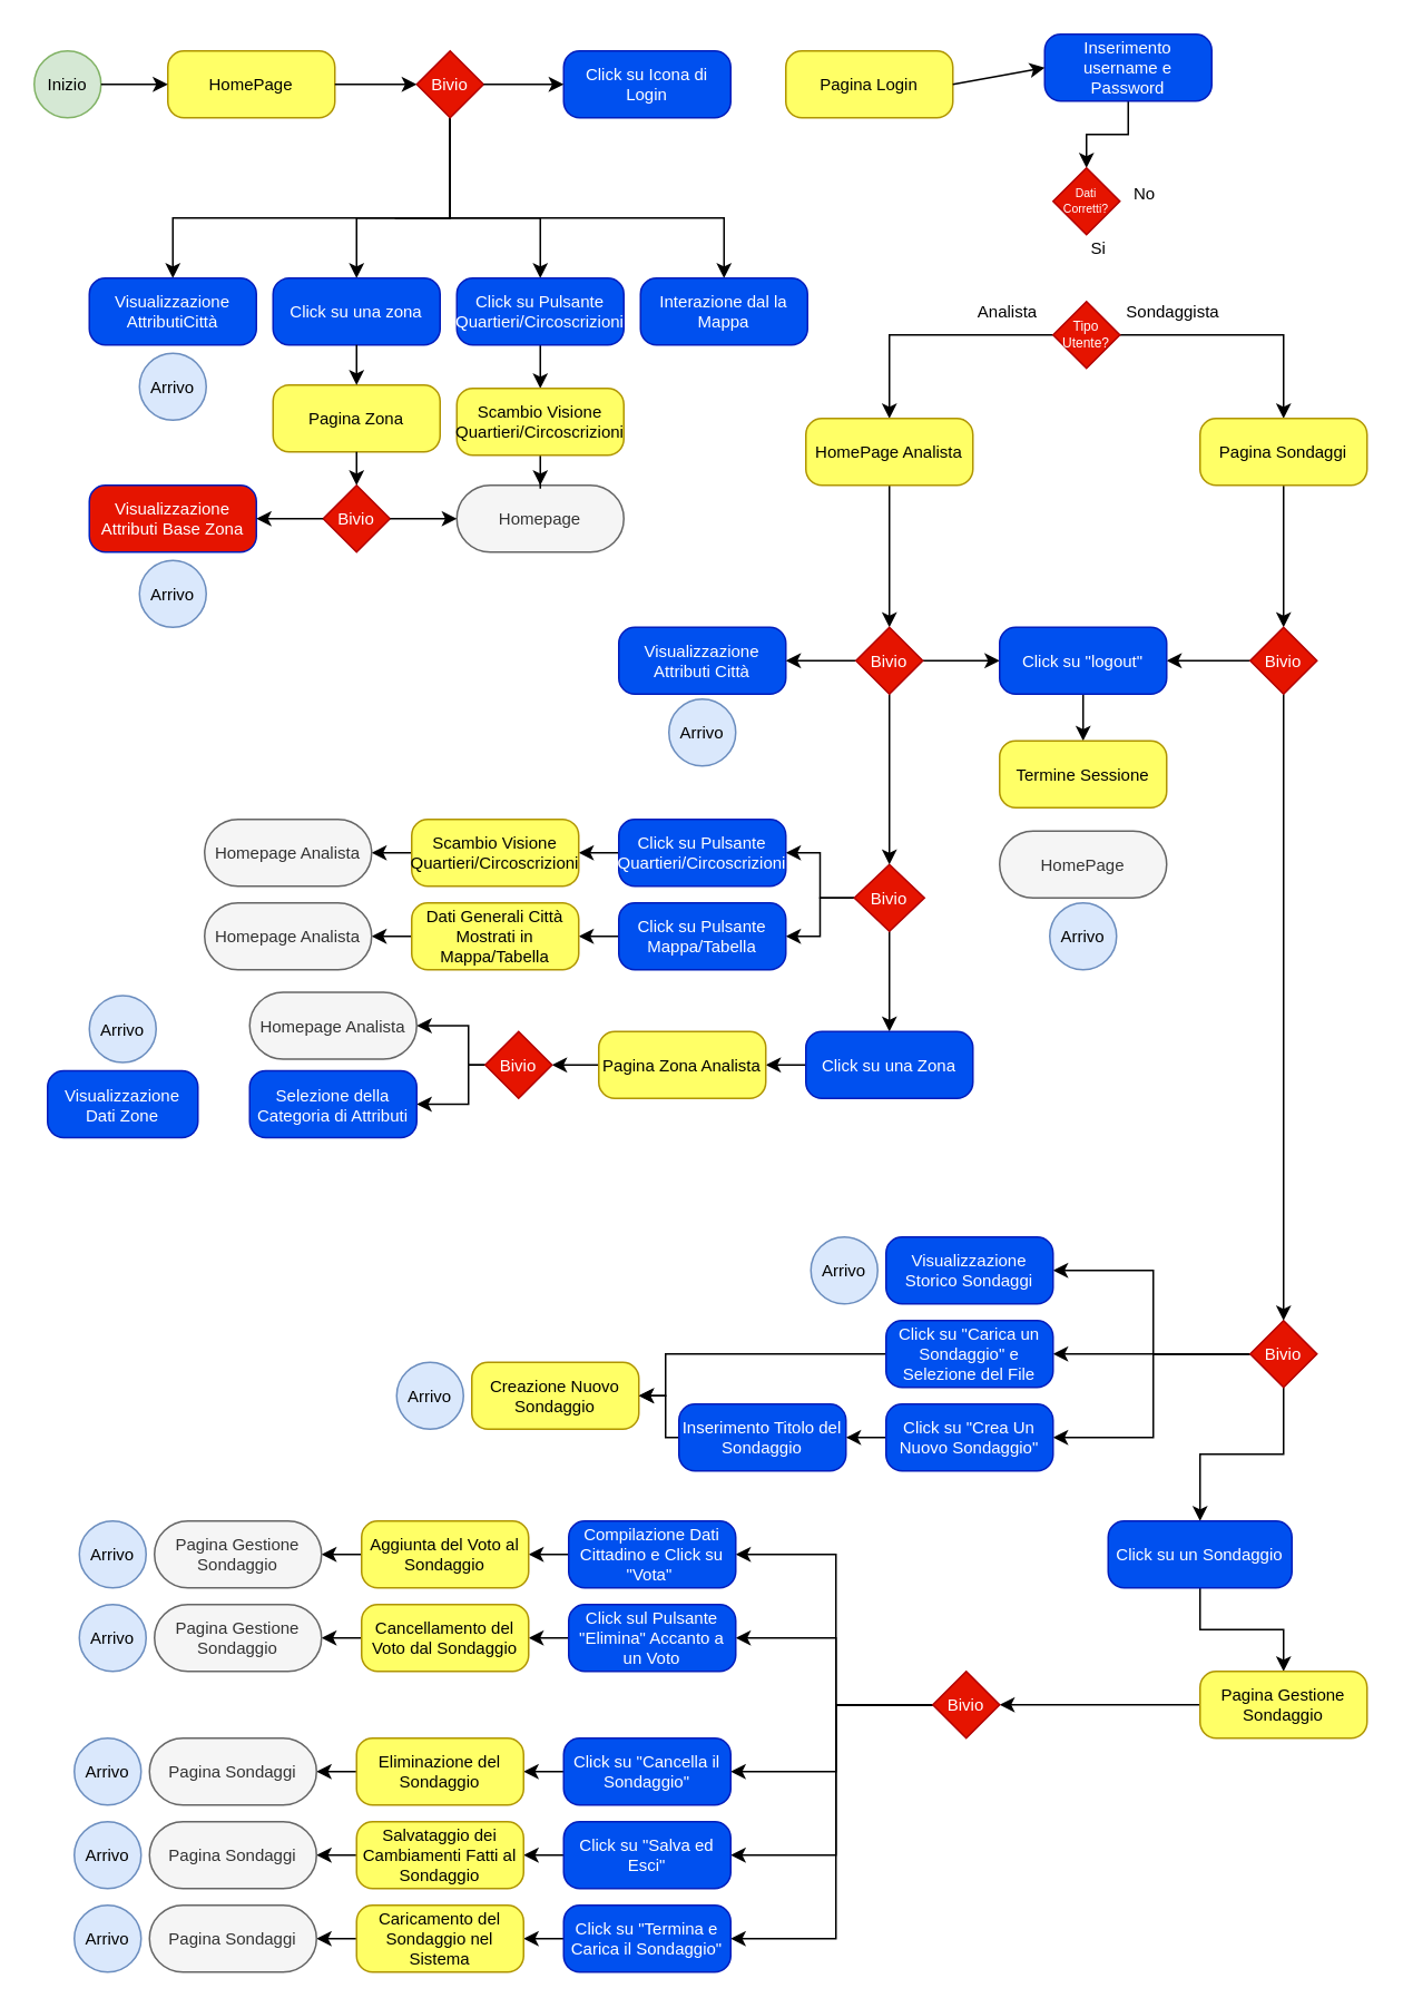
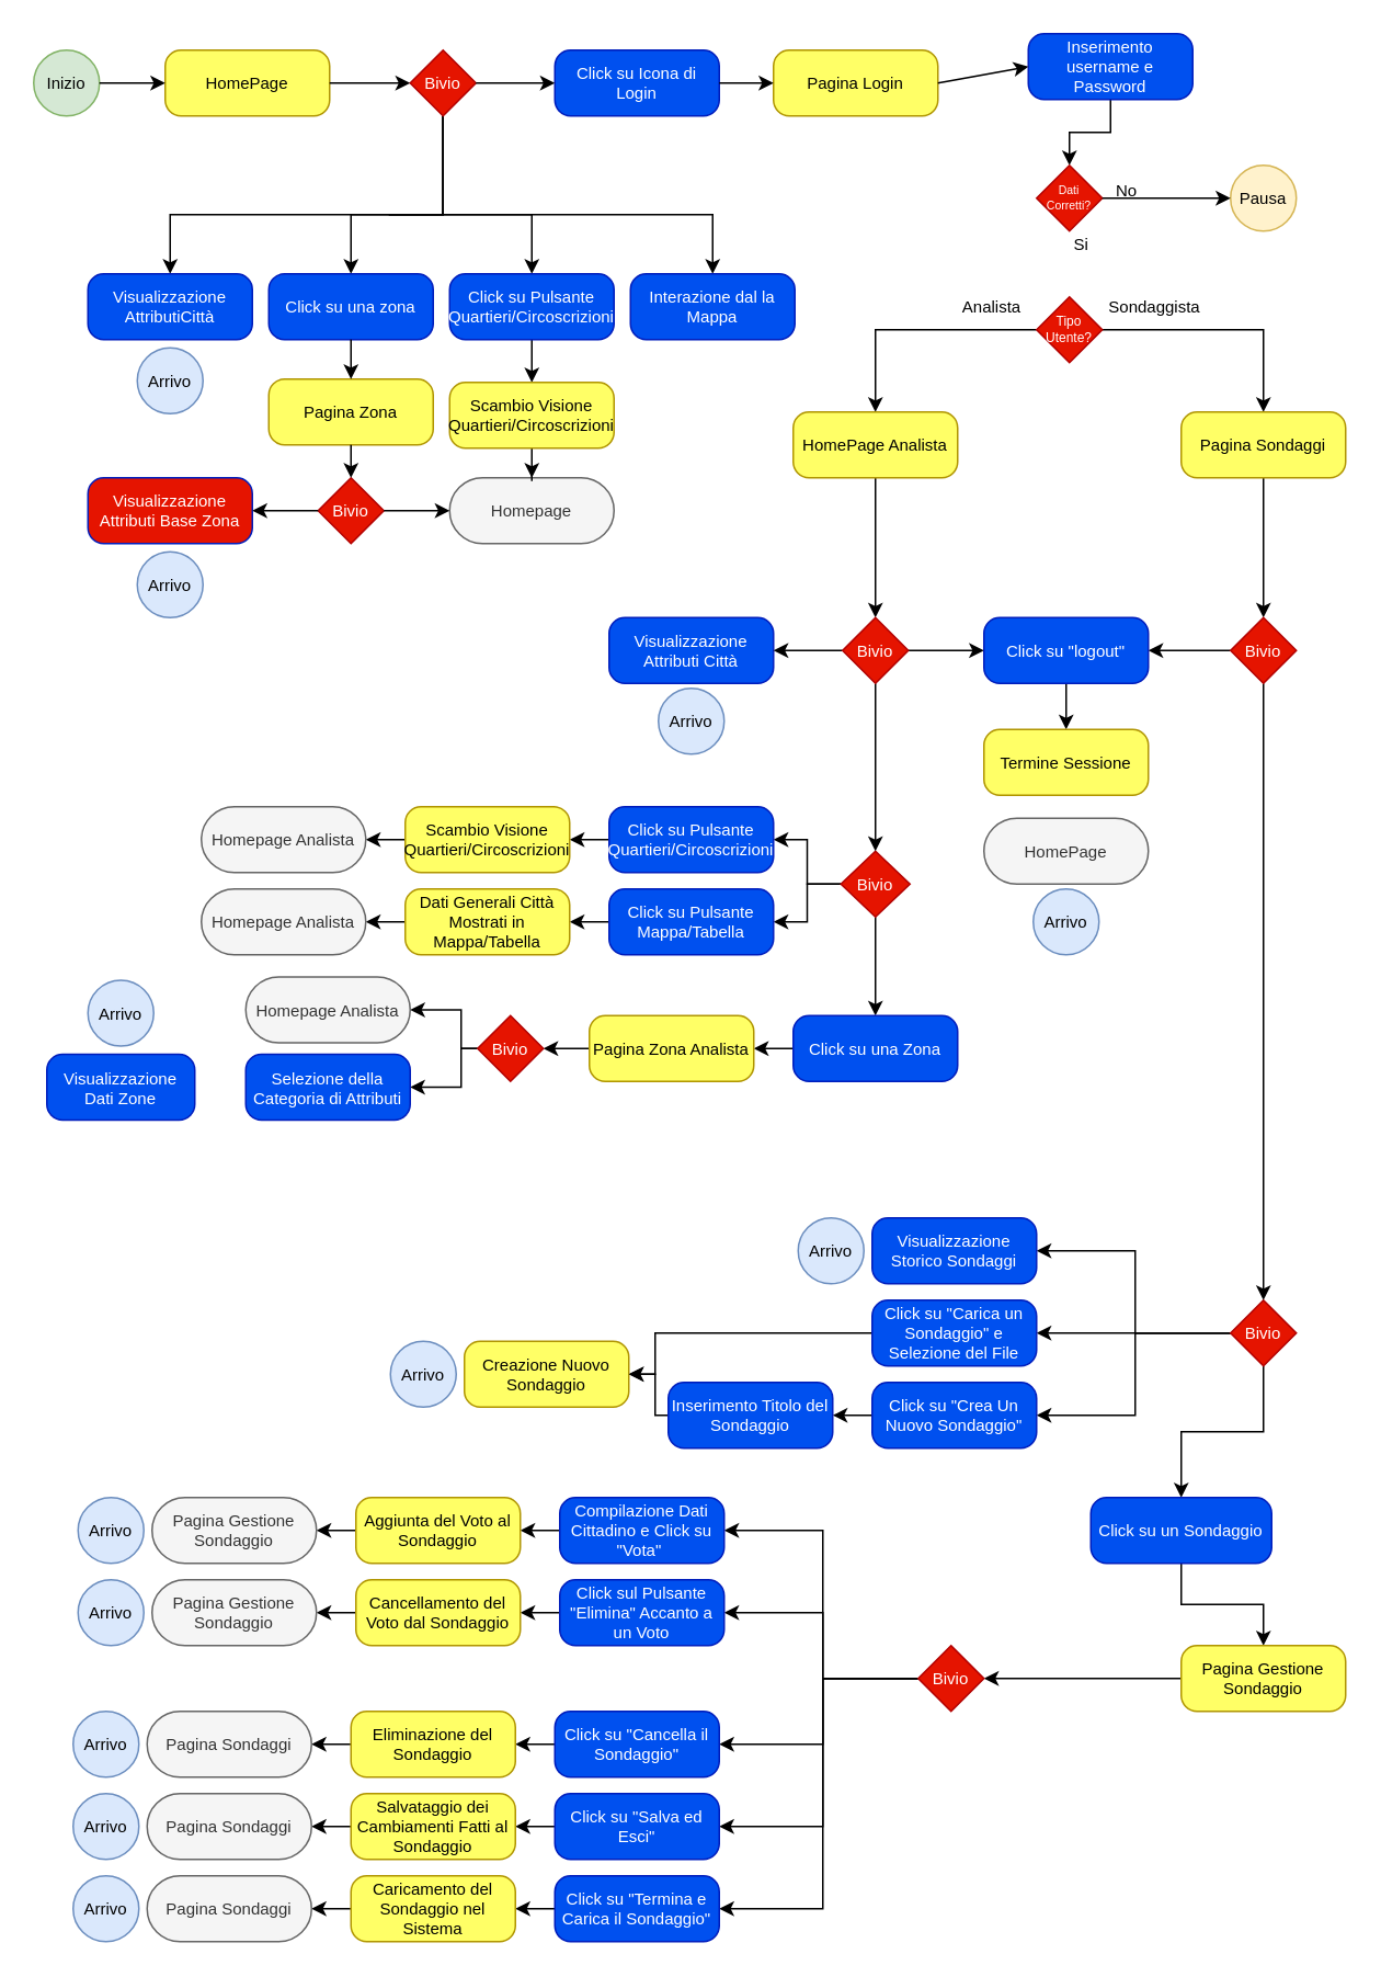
+ <mxCell id="38" value="" style="endArrow=classic;html=1;rounded=0;exitX=1;exitY=0.5;exitDx=0;exitDy=0;entryX=0;entryY=0.5;entryDx=0;entryDy=0;fontSize=10;" parent="1" source="9" target="19" edge="1"><mxGeometry width="50" height="50" relative="1" as="geometry"><mxPoint x="830" y="340" as="sourcePoint" /><mxPoint x="880" y="290" as="targetPoint" /></mxGeometry></mxCell>
+ <mxCell id="40" value="" style="endArrow=classic;html=1;rounded=0;exitX=1;exitY=0.5;exitDx=0;exitDy=0;entryX=0;entryY=0.5;entryDx=0;entryDy=0;fontSize=10;" parent="1" source="22" target="24" edge="1"><mxGeometry width="50" height="50" relative="1" as="geometry"><mxPoint x="559" y="370" as="sourcePoint" /><mxPoint x="609" y="320" as="targetPoint" /></mxGeometry></mxCell>
+ <mxCell id="24" value="Pausa" style="ellipse;whiteSpace=wrap;html=1;aspect=fixed;fillColor=#fff2cc;strokeColor=#d6b656;fontSize=10;" parent="1" vertex="1"><mxGeometry x="748" y="100" width="40" height="40" as="geometry" /></mxCell>
